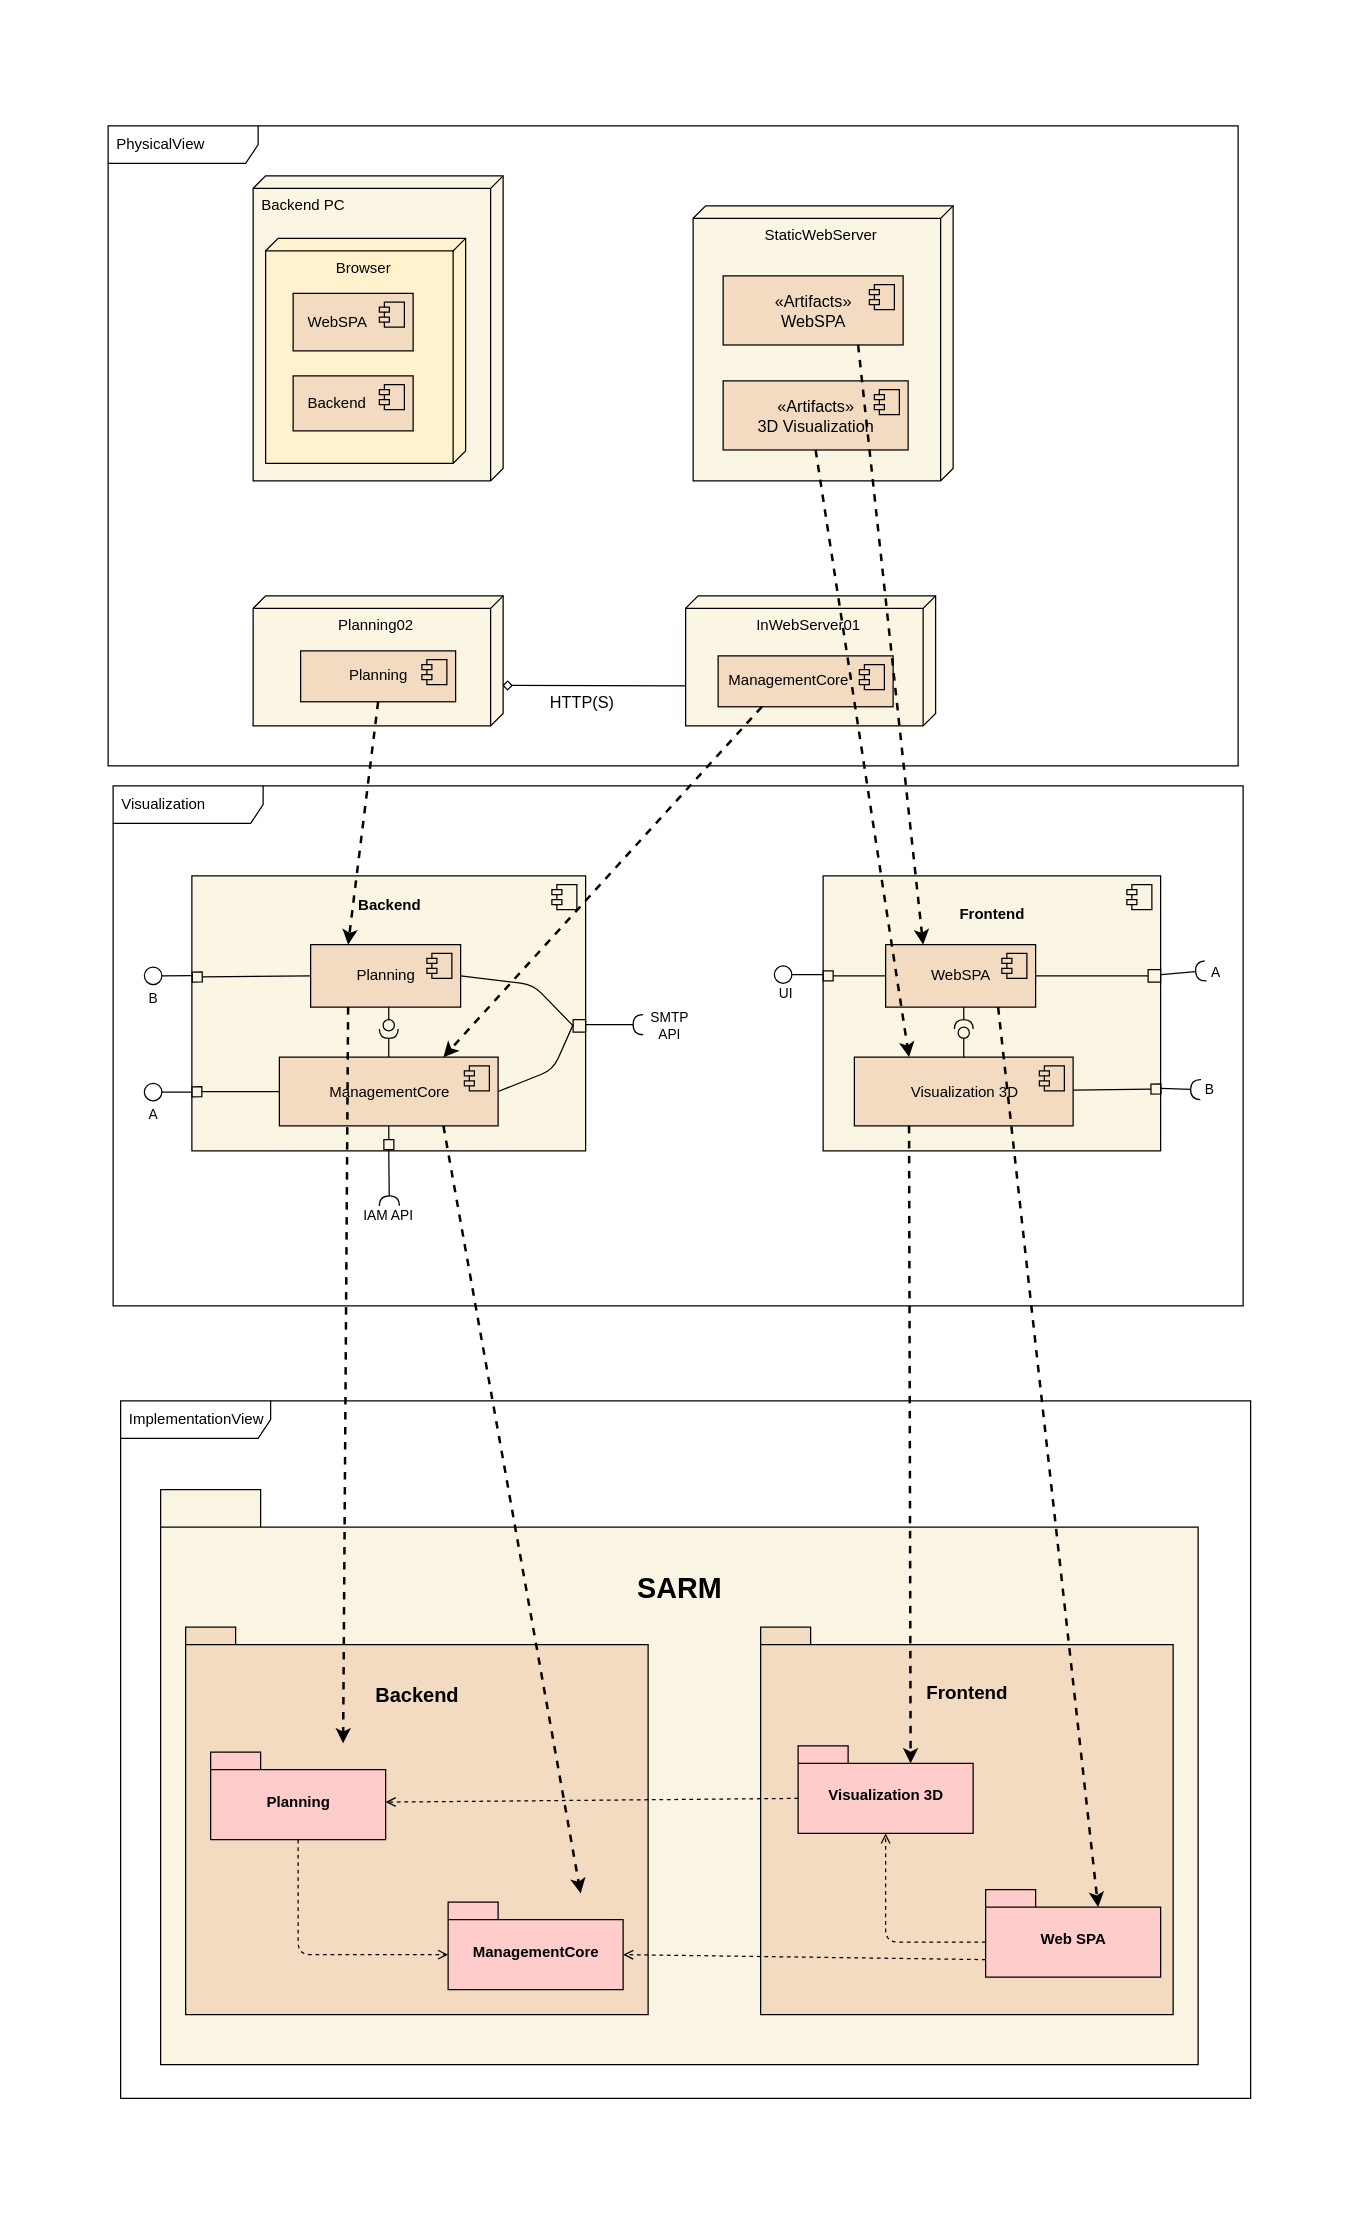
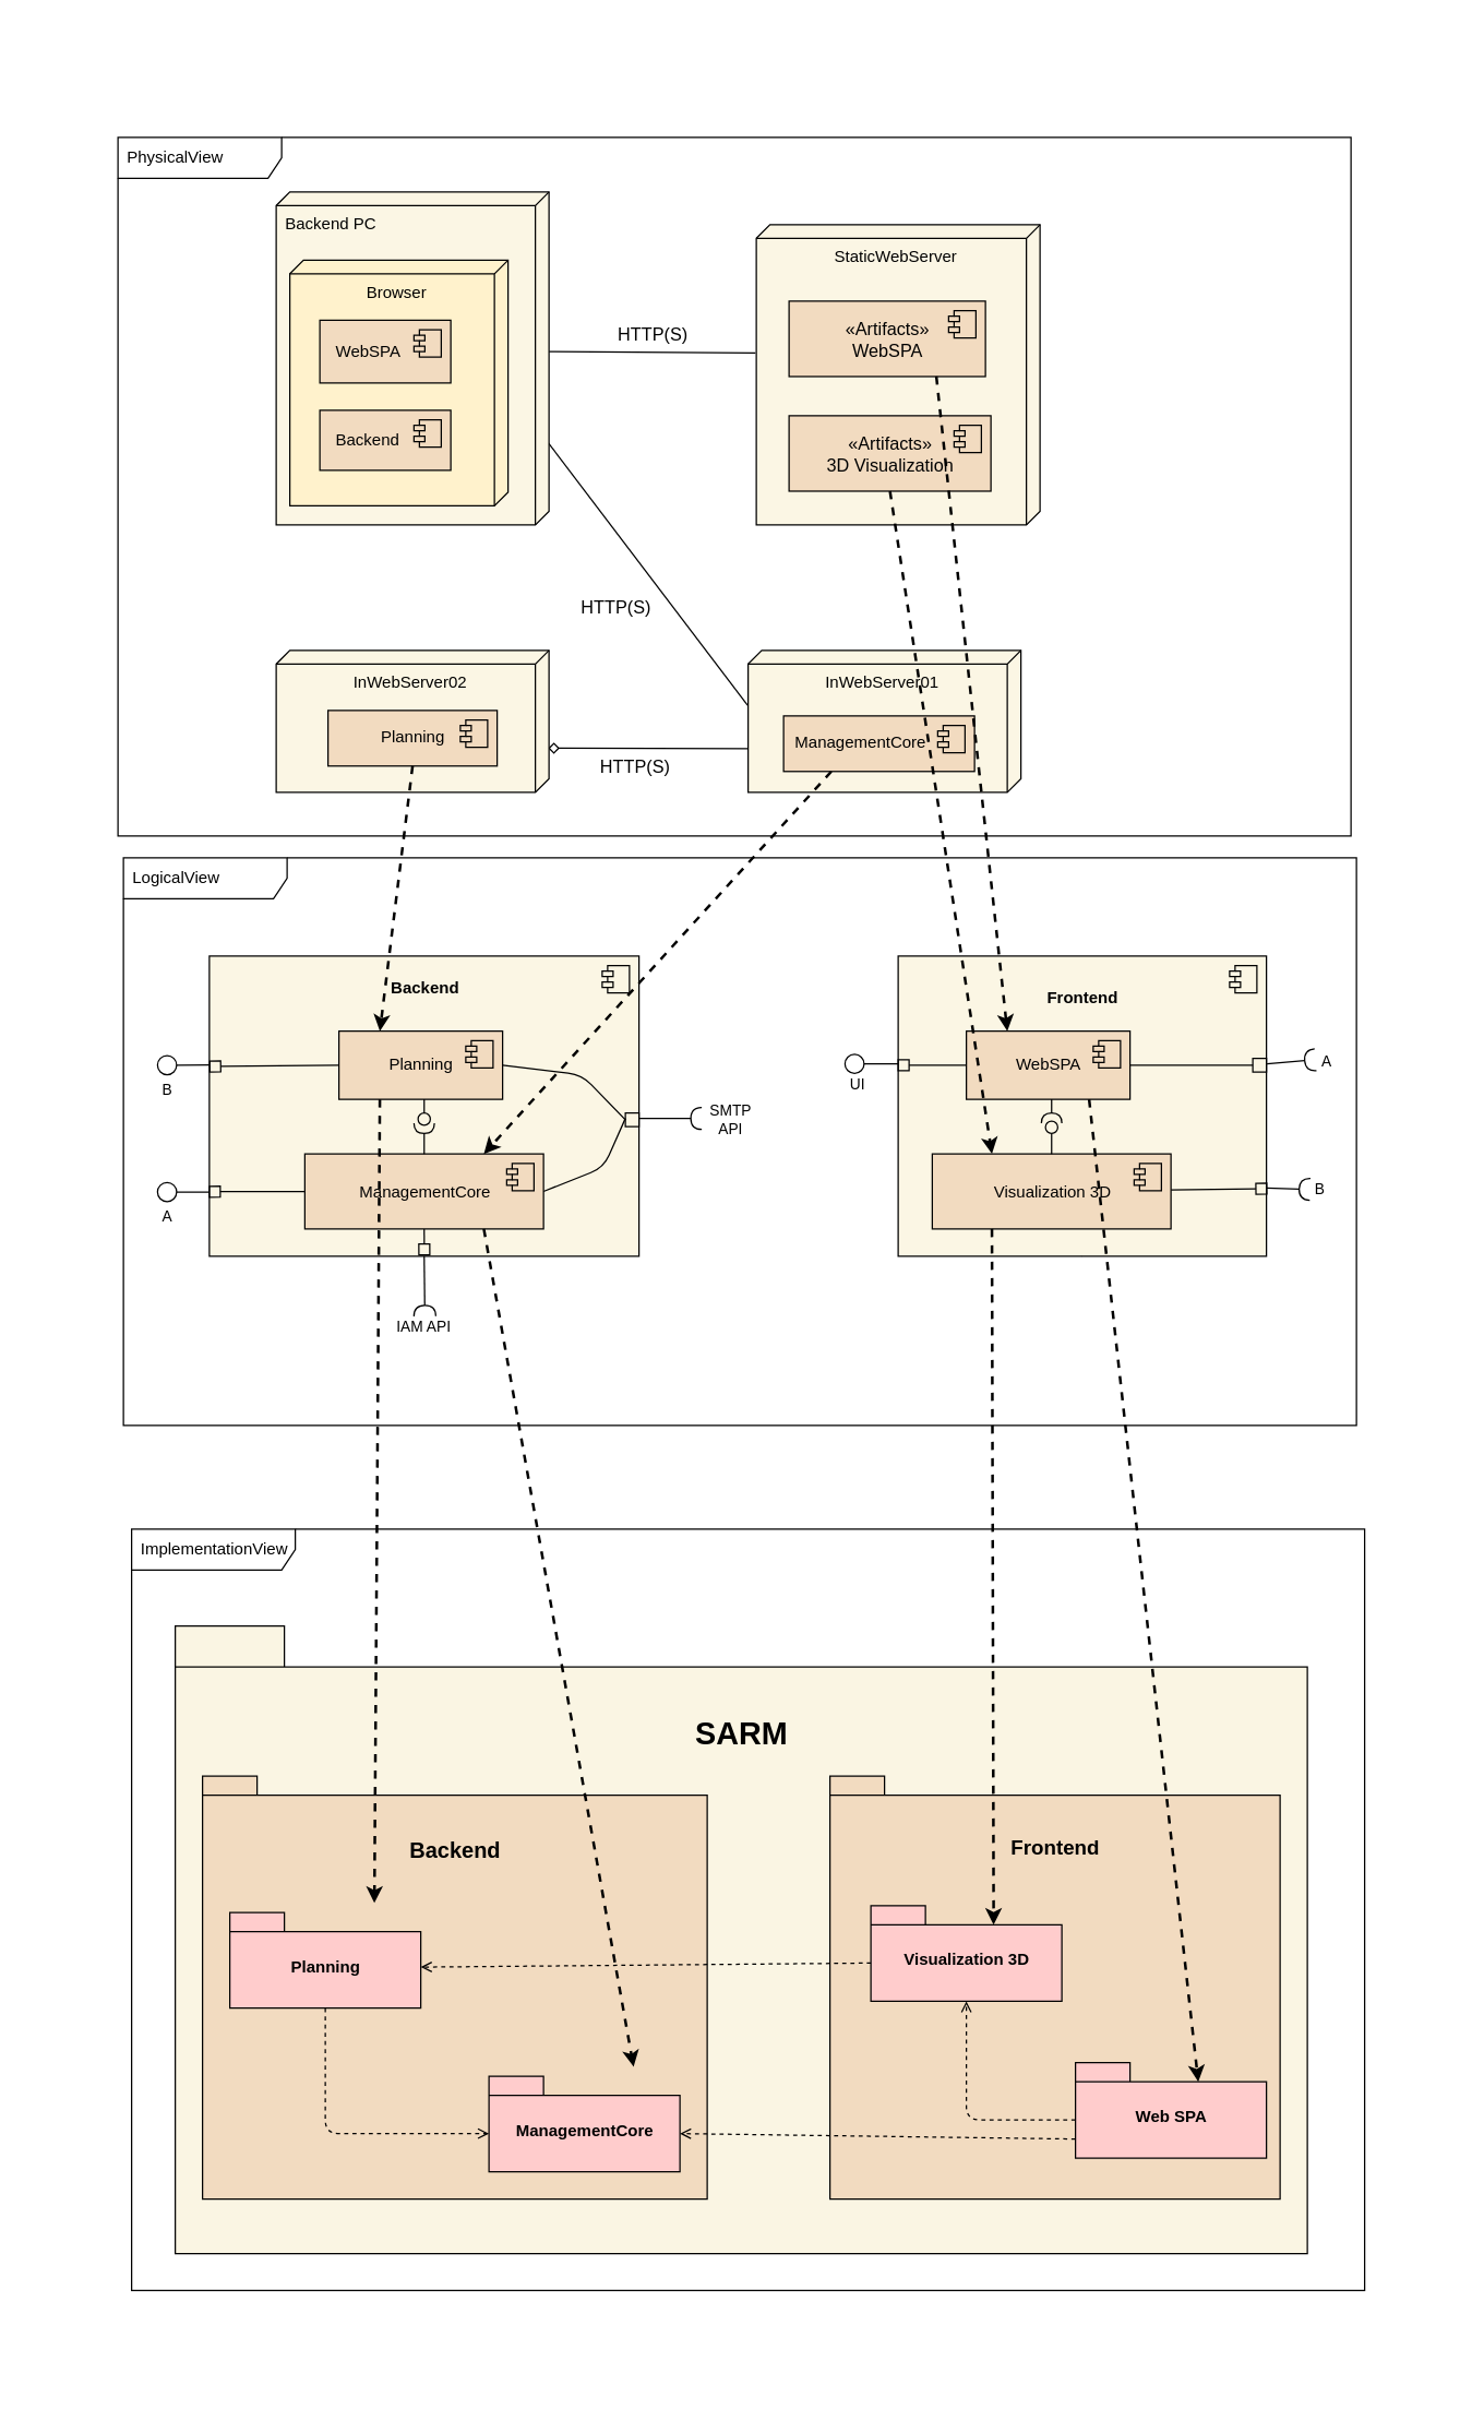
+ <mxCell id="19" value="HTTP(S)" style="edgeStyle=none;html=1;exitX=0;exitY=0;exitDx=117;exitDy=0;exitPerimeter=0;entryX=0.427;entryY=1.003;entryDx=0;entryDy=0;entryPerimeter=0;strokeColor=#000000;fontSize=13;fontColor=#000000;endArrow=none;endFill=0;labelBackgroundColor=none;" parent="1" source="20" target="34" edge="1"><mxGeometry x="0.003" y="13" relative="1" as="geometry"><mxPoint as="offset" /></mxGeometry></mxCell>
+ <mxCell id="17" style="edgeStyle=none;html=1;exitX=0.753;exitY=0.003;exitDx=0;exitDy=0;exitPerimeter=0;entryX=0.387;entryY=1.002;entryDx=0;entryDy=0;entryPerimeter=0;fontSize=13;fontColor=#000000;endArrow=none;endFill=0;strokeColor=#000000;" parent="1" source="20" target="28" edge="1"><mxGeometry relative="1" as="geometry" /></mxCell>
+ <mxCell id="18" value="HTTP(S)" style="edgeLabel;html=1;align=center;verticalAlign=middle;resizable=0;points=[];fontSize=13;fontColor=#000000;labelBackgroundColor=none;rotation=0;" parent="17" vertex="1" connectable="0"><mxGeometry x="0.117" relative="1" as="geometry"><mxPoint x="-33" y="12" as="offset" /></mxGeometry></mxCell>
- <mxCell id="31" value="Planning02" style="verticalAlign=top;align=center;shape=cube;size=10;direction=south;fontStyle=0;html=1;boundedLbl=1;spacingLeft=5;fillColor=#FBF6E4;strokeColor=#000000;fontColor=#000000;" parent="1" vertex="1"><mxGeometry x="202" y="476" width="200" height="104" as="geometry" /></mxCell>
+ <mxCell id="31" value="InWebServer02" style="verticalAlign=top;align=center;shape=cube;size=10;direction=south;fontStyle=0;html=1;boundedLbl=1;spacingLeft=5;fillColor=#FBF6E4;strokeColor=#000000;fontColor=#000000;" parent="1" vertex="1"><mxGeometry x="202" y="476" width="200" height="104" as="geometry" /></mxCell>
- <mxCell id="15" value="Visualization" style="shape=umlFrame;whiteSpace=wrap;html=1;width=120;height=30;boundedLbl=1;verticalAlign=middle;align=left;spacingLeft=5;fillColor=none;gradientColor=none;swimlaneFillColor=none;strokeColor=#000000;fontColor=#000000;labelBorderColor=none;" parent="1" vertex="1"><mxGeometry x="90" y="628" width="904" height="416" as="geometry" /></mxCell>
+ <mxCell id="15" value="LogicalView" style="shape=umlFrame;whiteSpace=wrap;html=1;width=120;height=30;boundedLbl=1;verticalAlign=middle;align=left;spacingLeft=5;fillColor=none;gradientColor=none;swimlaneFillColor=none;strokeColor=#000000;fontColor=#000000;labelBorderColor=none;" parent="1" vertex="1"><mxGeometry x="90" y="628" width="904" height="416" as="geometry" /></mxCell>
